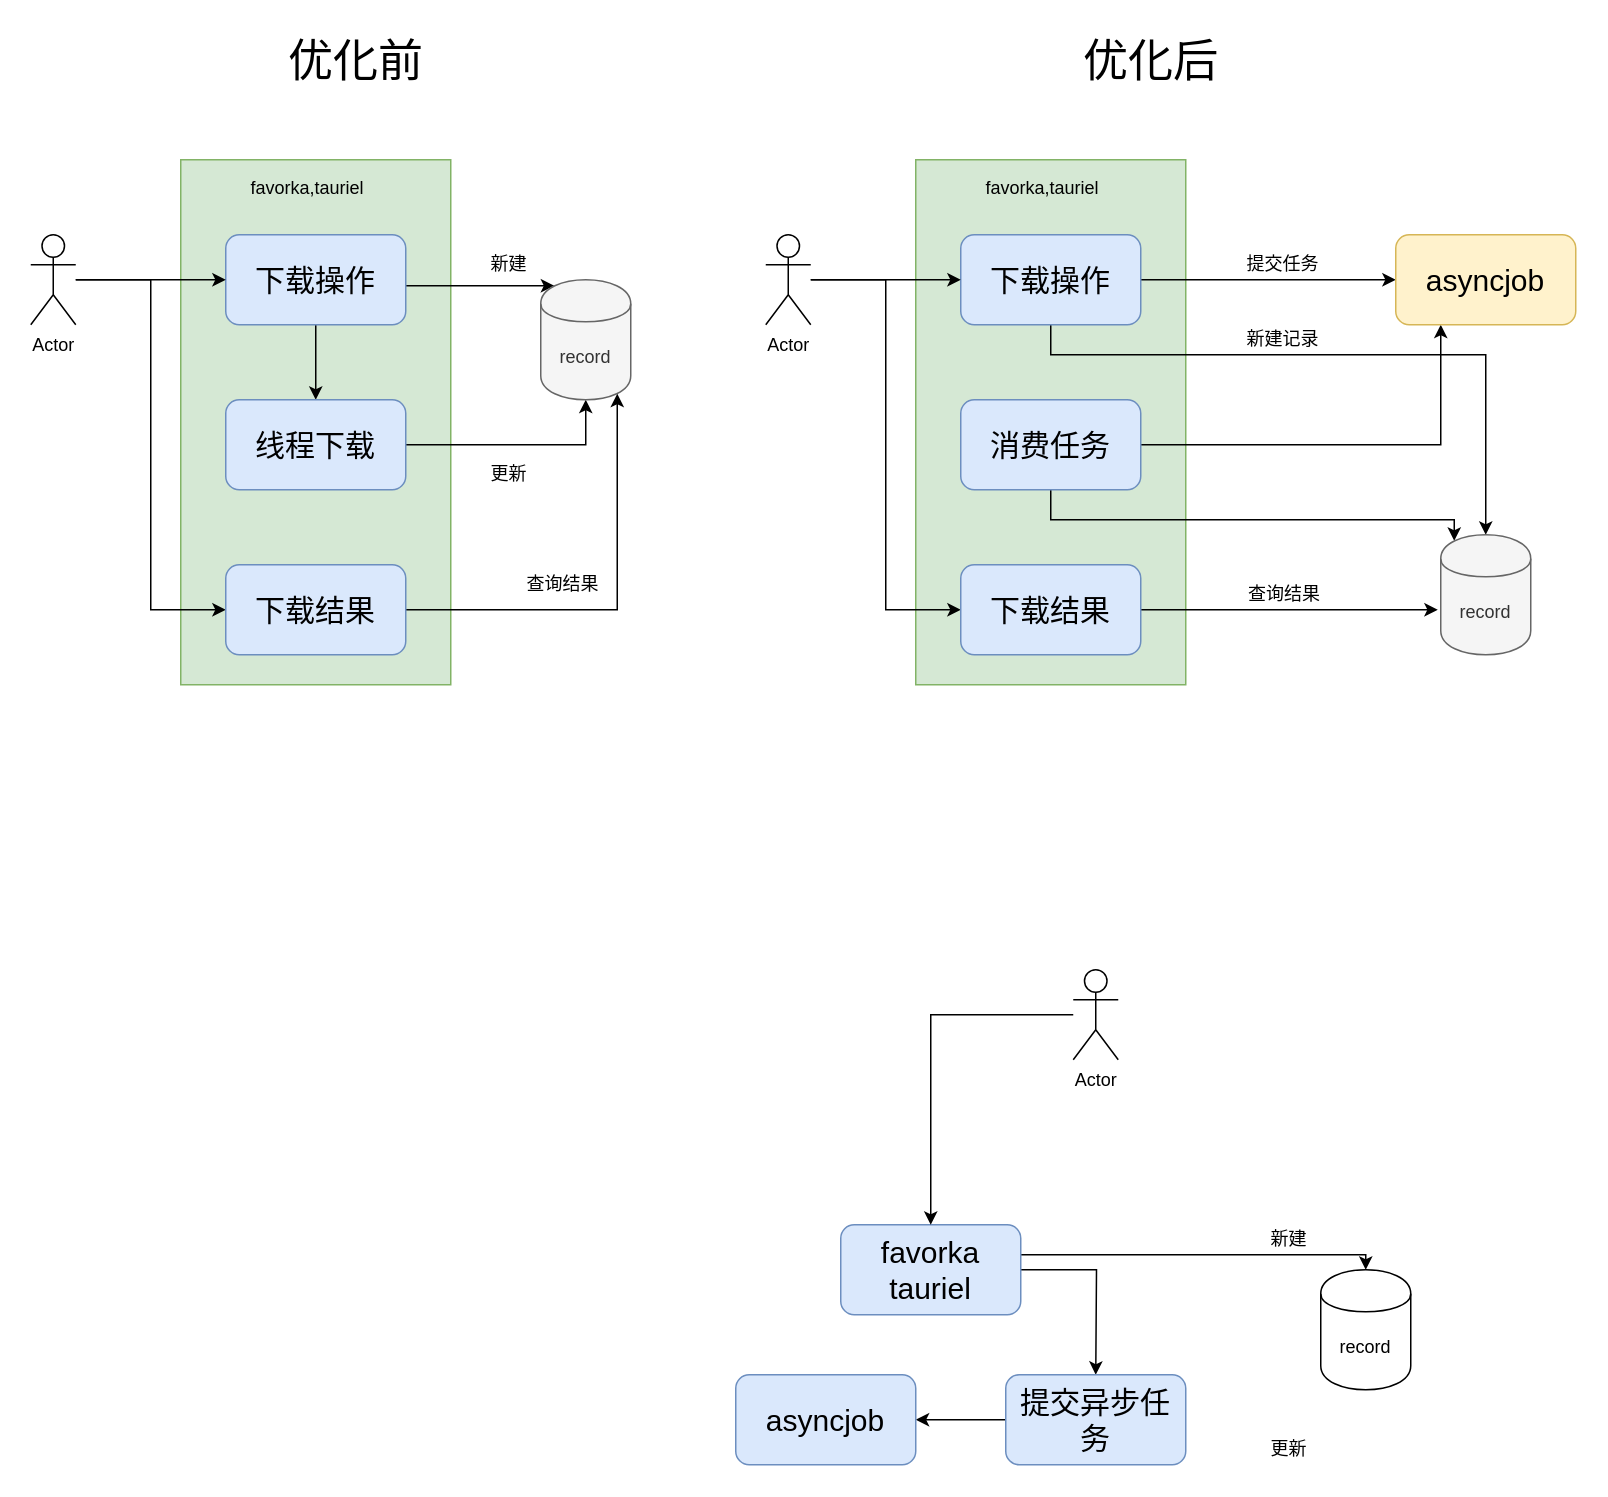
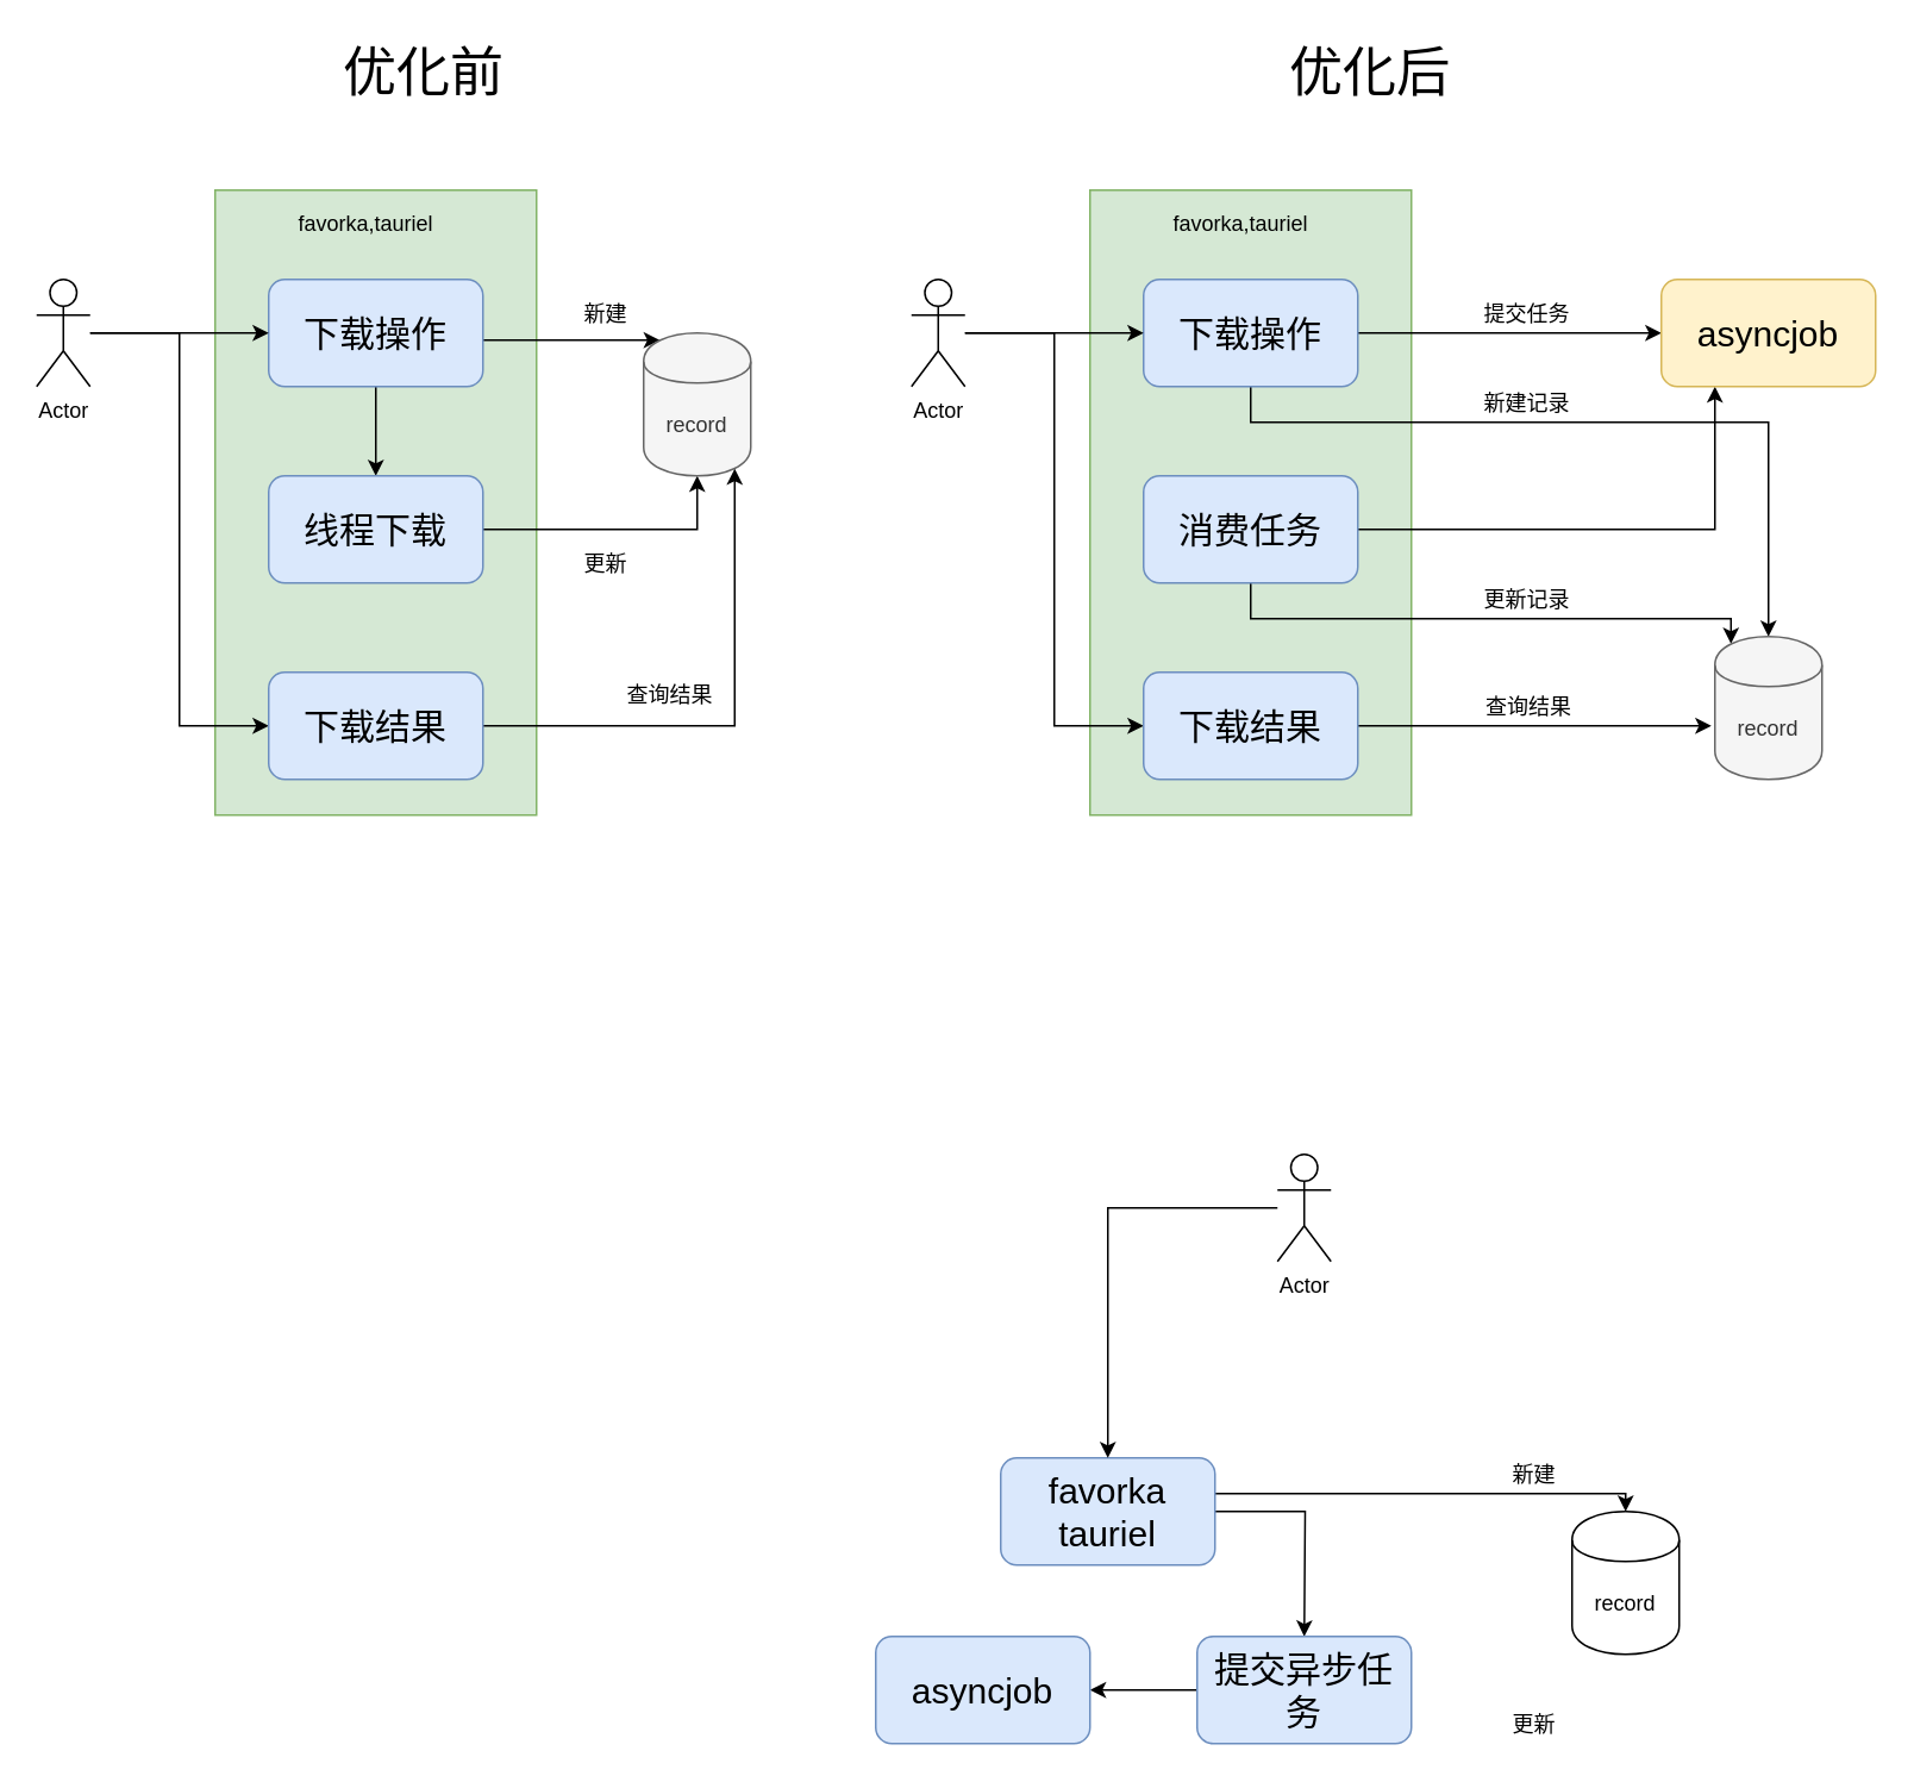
+ <mxCell id="47" value="更新记录" style="text;html=1;resizable=0;points=[];autosize=1;align=left;verticalAlign=top;spacingTop=-4;" vertex="1" parent="1"><mxGeometry x="829" y="326" width="60" height="20" as="geometry" /></mxCell>
